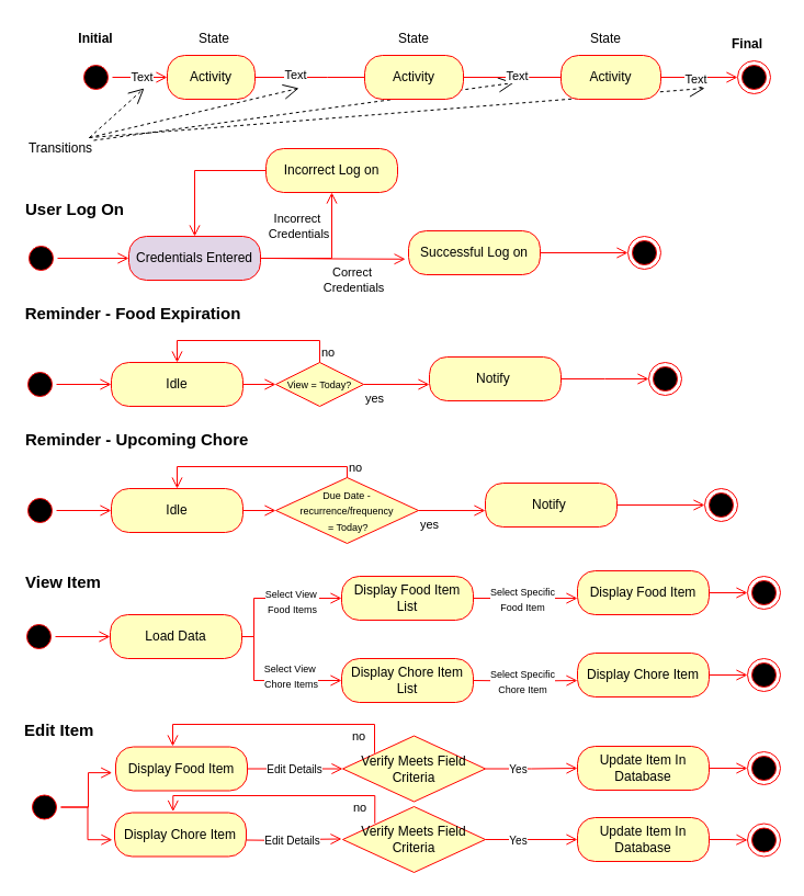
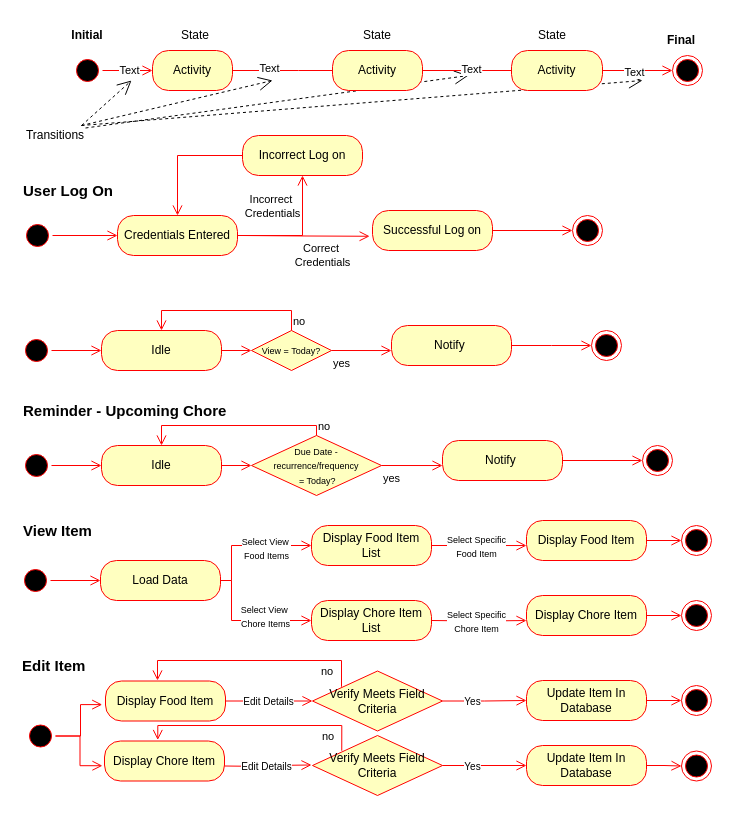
- <mxCell id="46" value="Credentials Entered" style="rounded=1;whiteSpace=wrap;html=1;arcSize=40;fontColor=#000000;fillColor=#e1d5e7;strokeColor=#ff0000;" vertex="1" parent="1"><mxGeometry x="117" y="215" width="120" height="40" as="geometry" /></mxCell>
+ <mxCell id="46" value="Credentials Entered" style="rounded=1;whiteSpace=wrap;html=1;arcSize=40;fontColor=#000000;fillColor=#ffffc0;strokeColor=#ff0000;" vertex="1" parent="1"><mxGeometry x="117" y="215" width="120" height="40" as="geometry" /></mxCell>
- <mxCell id="29" value="Reminder - Food Expiration" style="text;html=1;align=center;verticalAlign=middle;whiteSpace=wrap;rounded=0;fontStyle=1;fontSize=15;" vertex="1" parent="1"><mxGeometry x="21" y="270" width="200" height="30" as="geometry" /></mxCell>
- <mxCell id="40" value="Reminder - Upcoming Chore" style="text;html=1;align=left;verticalAlign=middle;whiteSpace=wrap;rounded=0;fontStyle=1;fontSize=15;" vertex="1" parent="1"><mxGeometry x="21" y="385" width="219" height="30" as="geometry" /></mxCell>
+ <mxCell id="40" value="Reminder - Upcoming Chore" style="text;html=1;align=left;verticalAlign=middle;whiteSpace=wrap;rounded=0;fontStyle=1;fontSize=15;" vertex="1" parent="1"><mxGeometry x="21" y="395" width="219" height="30" as="geometry" /></mxCell>
